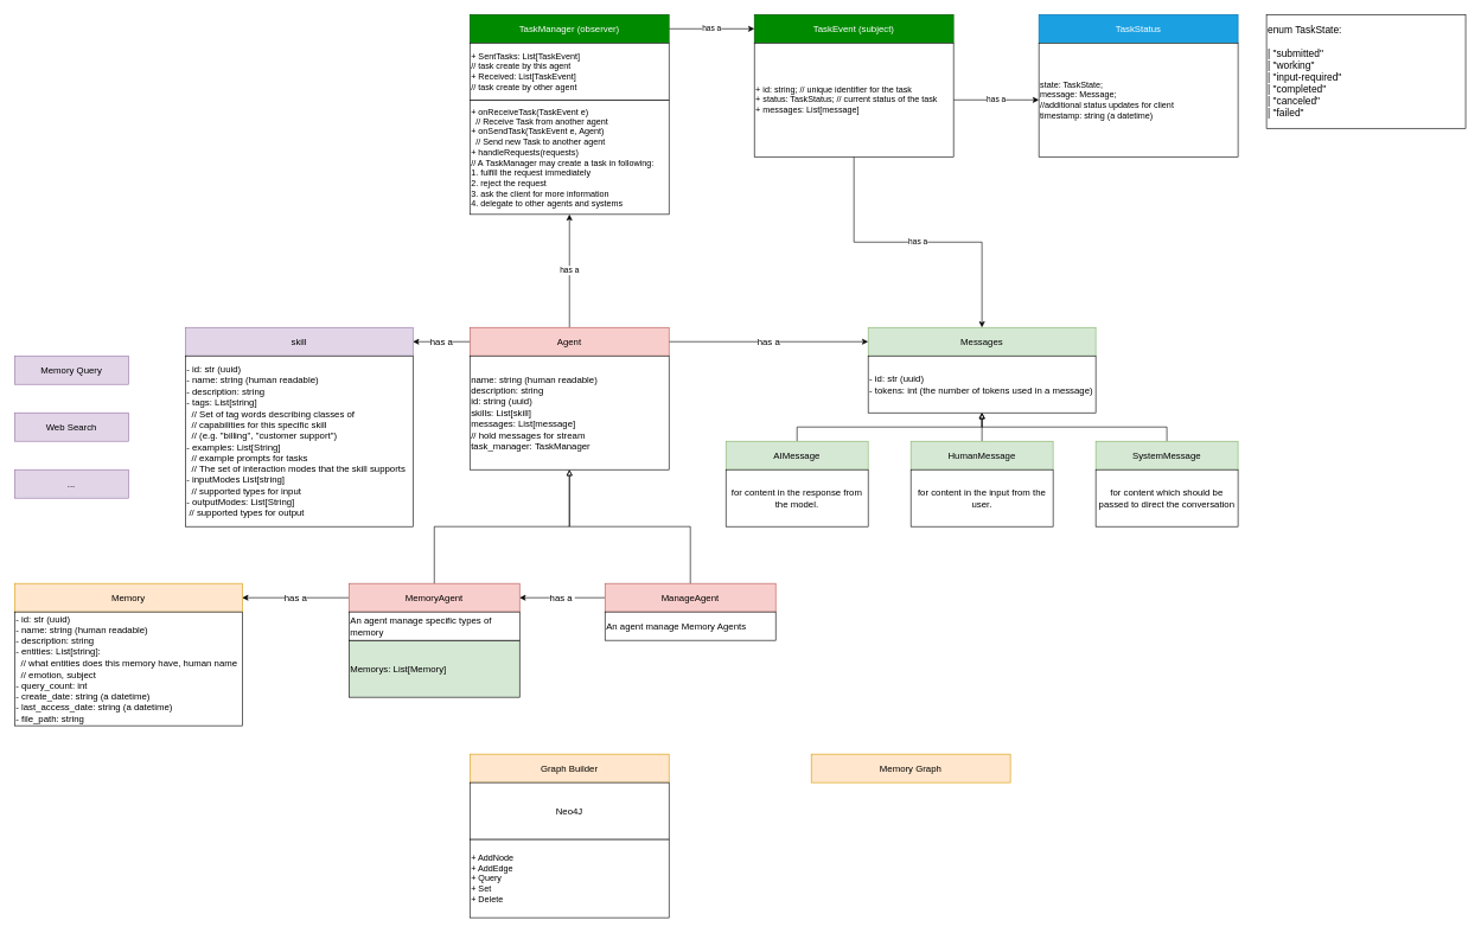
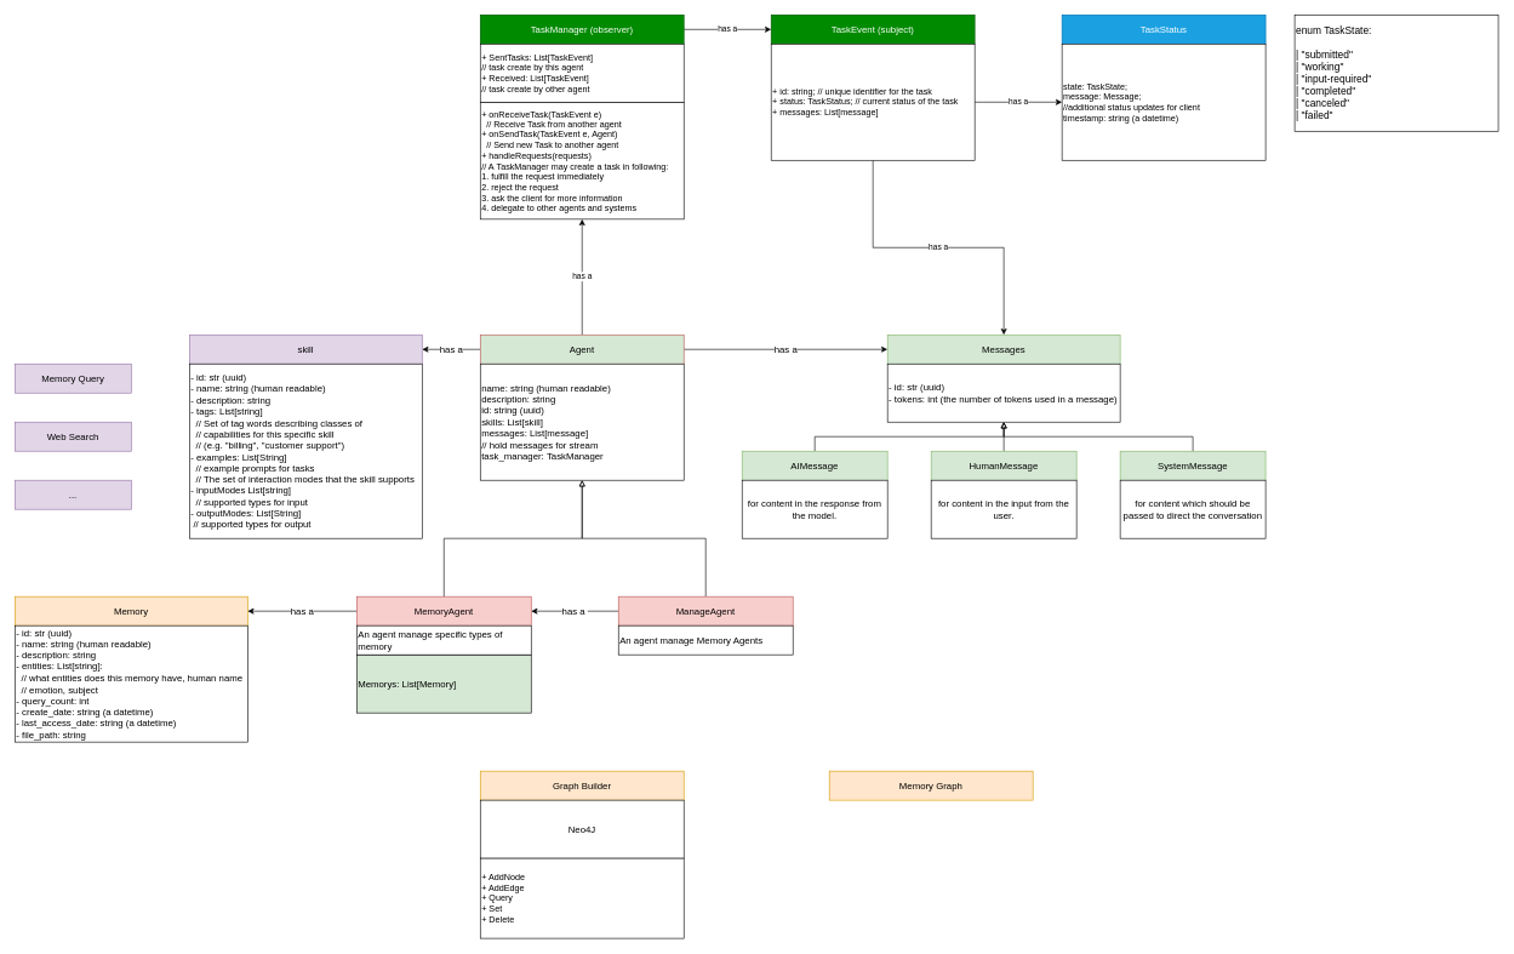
- <mxCell id="5" value="Agent" style="rounded=0;whiteSpace=wrap;html=1;fillColor=#f8cecc;strokeColor=#b85450;fontSize=13;" vertex="1" parent="1"><mxGeometry x="660" y="460" width="280" height="40" as="geometry" /></mxCell>
+ <mxCell id="5" value="Agent" style="rounded=0;whiteSpace=wrap;html=1;fillColor=#d5e8d4;strokeColor=#b85450;fontSize=13;" vertex="1" parent="1"><mxGeometry x="660" y="460" width="280" height="40" as="geometry" /></mxCell>
